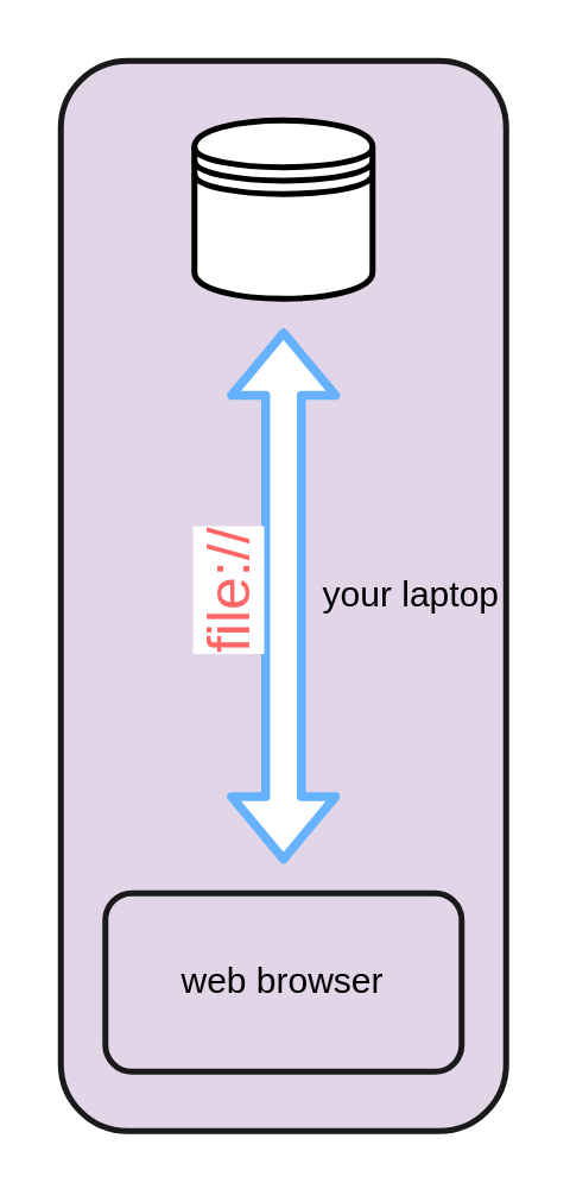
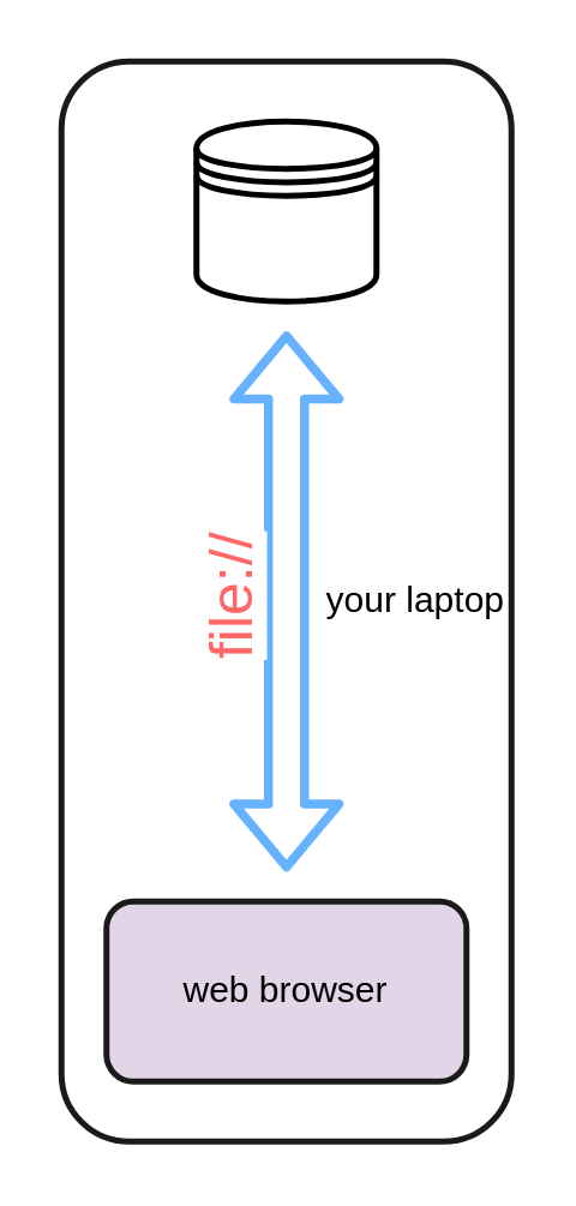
- <mxCell id="2" value="&lt;div style=&quot;text-align: right&quot;&gt;&lt;span style=&quot;letter-spacing: 0px&quot;&gt;your laptop&lt;/span&gt;&lt;/div&gt;" style="rounded=1;whiteSpace=wrap;html=1;align=right;strokeColor=#1A1A1A;strokeWidth=2;fillColor=#e1d5e7;" parent="1" vertex="1"><mxGeometry x="20" y="20" width="150" height="360" as="geometry" /></mxCell>
+ <mxCell id="2" value="&lt;div style=&quot;text-align: right&quot;&gt;&lt;span style=&quot;letter-spacing: 0px&quot;&gt;your laptop&lt;/span&gt;&lt;/div&gt;" style="rounded=1;whiteSpace=wrap;html=1;align=right;strokeColor=#1A1A1A;strokeWidth=2;" parent="1" vertex="1"><mxGeometry x="20" y="20" width="150" height="360" as="geometry" /></mxCell>
